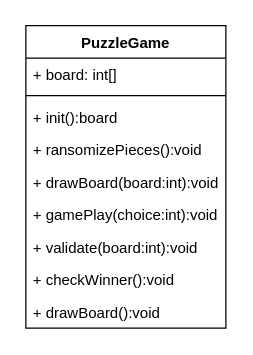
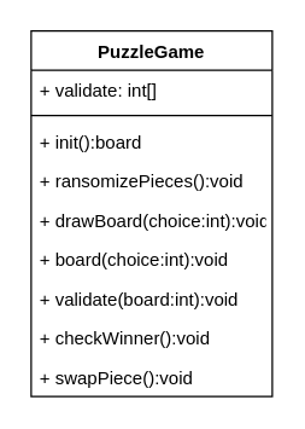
- <mxCell id="3" value="+ board: int[]" style="text;strokeColor=none;fillColor=none;align=left;verticalAlign=top;spacingLeft=4;spacingRight=4;overflow=hidden;rotatable=0;points=[[0,0.5],[1,0.5]];portConstraint=eastwest;" parent="2" vertex="1"><mxGeometry y="26" width="160" height="26" as="geometry" /></mxCell>
+ <mxCell id="3" value="+ validate: int[]" style="text;strokeColor=none;fillColor=none;align=left;verticalAlign=top;spacingLeft=4;spacingRight=4;overflow=hidden;rotatable=0;points=[[0,0.5],[1,0.5]];portConstraint=eastwest;" parent="2" vertex="1"><mxGeometry y="26" width="160" height="26" as="geometry" /></mxCell>
- <mxCell id="7" value="+ drawBoard(board:int):void" style="text;strokeColor=none;fillColor=none;align=left;verticalAlign=top;spacingLeft=4;spacingRight=4;overflow=hidden;rotatable=0;points=[[0,0.5],[1,0.5]];portConstraint=eastwest;" parent="2" vertex="1"><mxGeometry y="112" width="160" height="26" as="geometry" /></mxCell>
+ <mxCell id="7" value="+ drawBoard(choice:int):void" style="text;strokeColor=none;fillColor=none;align=left;verticalAlign=top;spacingLeft=4;spacingRight=4;overflow=hidden;rotatable=0;points=[[0,0.5],[1,0.5]];portConstraint=eastwest;" parent="2" vertex="1"><mxGeometry y="112" width="160" height="26" as="geometry" /></mxCell>
- <mxCell id="8" value="+ gamePlay(choice:int):void" style="text;strokeColor=none;fillColor=none;align=left;verticalAlign=top;spacingLeft=4;spacingRight=4;overflow=hidden;rotatable=0;points=[[0,0.5],[1,0.5]];portConstraint=eastwest;" vertex="1" parent="2"><mxGeometry y="138" width="160" height="26" as="geometry" /></mxCell>
+ <mxCell id="8" value="+ board(choice:int):void" style="text;strokeColor=none;fillColor=none;align=left;verticalAlign=top;spacingLeft=4;spacingRight=4;overflow=hidden;rotatable=0;points=[[0,0.5],[1,0.5]];portConstraint=eastwest;" vertex="1" parent="2"><mxGeometry y="138" width="160" height="26" as="geometry" /></mxCell>
- <mxCell id="11" value="+ drawBoard():void" style="text;strokeColor=none;fillColor=none;align=left;verticalAlign=top;spacingLeft=4;spacingRight=4;overflow=hidden;rotatable=0;points=[[0,0.5],[1,0.5]];portConstraint=eastwest;" parent="2" vertex="1"><mxGeometry y="216" width="160" height="26" as="geometry" /></mxCell>
+ <mxCell id="11" value="+ swapPiece():void" style="text;strokeColor=none;fillColor=none;align=left;verticalAlign=top;spacingLeft=4;spacingRight=4;overflow=hidden;rotatable=0;points=[[0,0.5],[1,0.5]];portConstraint=eastwest;" parent="2" vertex="1"><mxGeometry y="216" width="160" height="26" as="geometry" /></mxCell>
